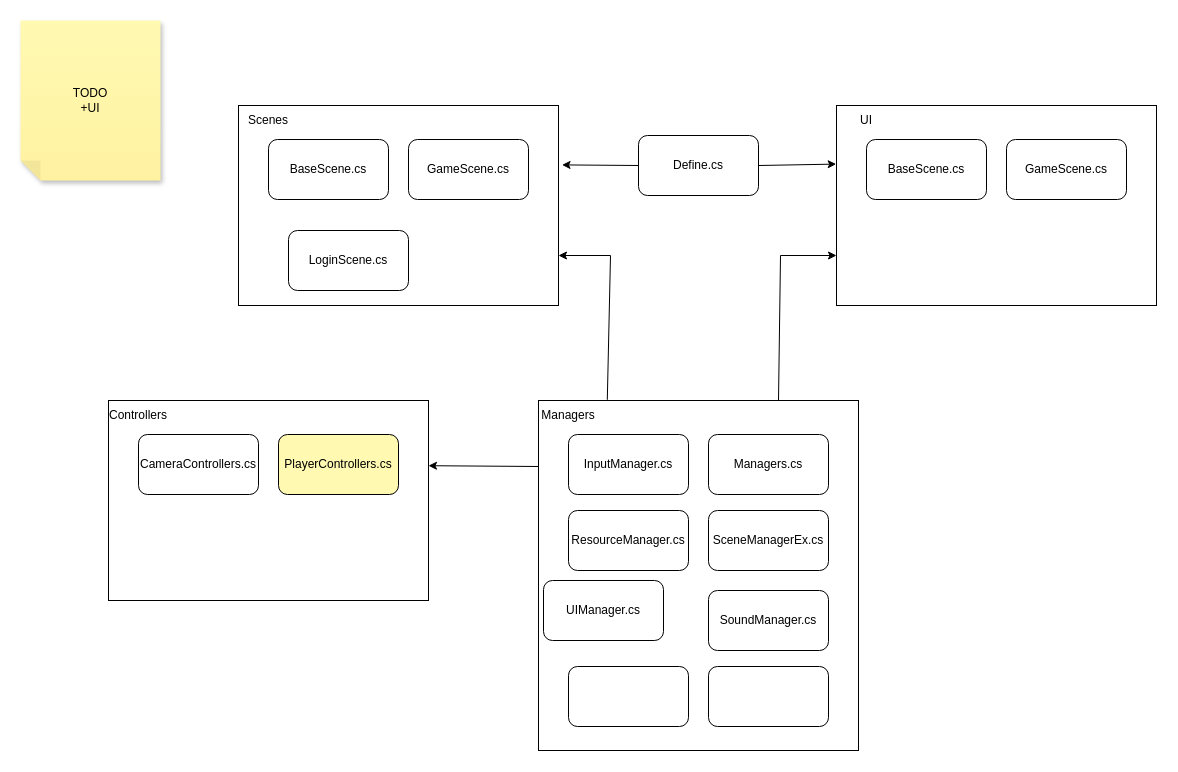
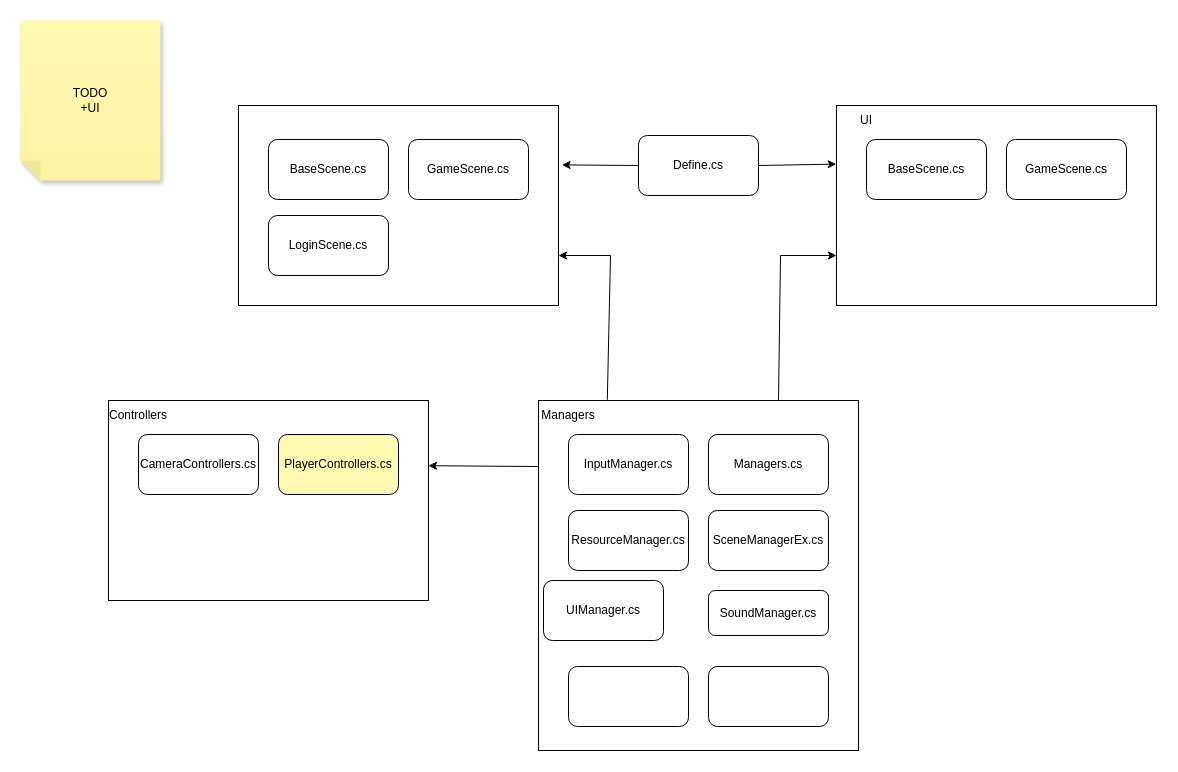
- <mxCell id="4" value="Scenes" style="text;strokeColor=none;align=center;fillColor=none;html=1;verticalAlign=middle;whiteSpace=wrap;rounded=0;" vertex="1" parent="1"><mxGeometry x="238" y="105" width="60" height="30" as="geometry" /></mxCell>
- <mxCell id="13" value="LoginScene.cs" style="rounded=1;whiteSpace=wrap;html=1;" vertex="1" parent="1"><mxGeometry x="288" y="230" width="120" height="60" as="geometry" /></mxCell>
+ <mxCell id="13" value="LoginScene.cs" style="rounded=1;whiteSpace=wrap;html=1;" vertex="1" parent="1"><mxGeometry x="268" y="215" width="120" height="60" as="geometry" /></mxCell>
- <mxCell id="22" value="SoundManager.cs" style="rounded=1;whiteSpace=wrap;html=1;" vertex="1" parent="1"><mxGeometry x="708" y="590" width="120" height="60" as="geometry" /></mxCell>
+ <mxCell id="22" value="SoundManager.cs" style="rounded=1;whiteSpace=wrap;html=1;" vertex="1" parent="1"><mxGeometry x="708" y="590" width="120" height="45" as="geometry" /></mxCell>
